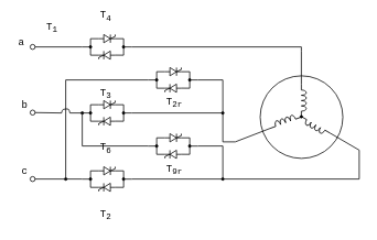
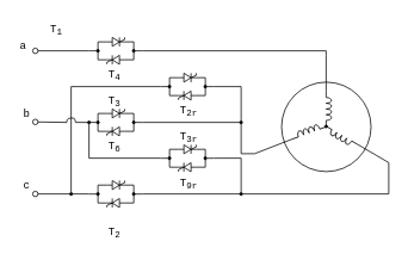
- <mxCell id="29" value="&lt;font face=&quot;Courier New&quot;&gt;T&lt;sub&gt;4&lt;/sub&gt;&lt;/font&gt;" style="text;html=1;resizable=0;points=[];autosize=1;align=left;verticalAlign=top;spacingTop=-4;" vertex="1" parent="1"><mxGeometry x="119" y="7" width="25" height="20" as="geometry" /></mxCell>
+ <mxCell id="29" value="&lt;font face=&quot;Courier New&quot;&gt;T&lt;sub&gt;4&lt;/sub&gt;&lt;/font&gt;" style="text;html=1;resizable=0;points=[];autosize=1;align=left;verticalAlign=top;spacingTop=-4;" vertex="1" parent="1"><mxGeometry x="119" y="72" width="25" height="20" as="geometry" /></mxCell>
+ <mxCell id="102" value="&lt;font face=&quot;Courier New&quot;&gt;T&lt;sub&gt;3r&lt;/sub&gt;&lt;/font&gt;" style="text;html=1;resizable=0;points=[];autosize=1;align=left;verticalAlign=top;spacingTop=-4;" vertex="1" parent="1"><mxGeometry x="199" y="141" width="30" height="20" as="geometry" /></mxCell>
- <mxCell id="48" value="&lt;font face=&quot;Courier New&quot;&gt;T&lt;sub&gt;6&lt;/sub&gt;&lt;/font&gt;" style="text;html=1;resizable=0;points=[];autosize=1;align=left;verticalAlign=top;spacingTop=-4;" vertex="1" parent="1"><mxGeometry x="119" y="167" width="25" height="20" as="geometry" /></mxCell>
+ <mxCell id="48" value="&lt;font face=&quot;Courier New&quot;&gt;T&lt;sub&gt;6&lt;/sub&gt;&lt;/font&gt;" style="text;html=1;resizable=0;points=[];autosize=1;align=left;verticalAlign=top;spacingTop=-4;" vertex="1" parent="1"><mxGeometry x="119" y="152" width="25" height="20" as="geometry" /></mxCell>
